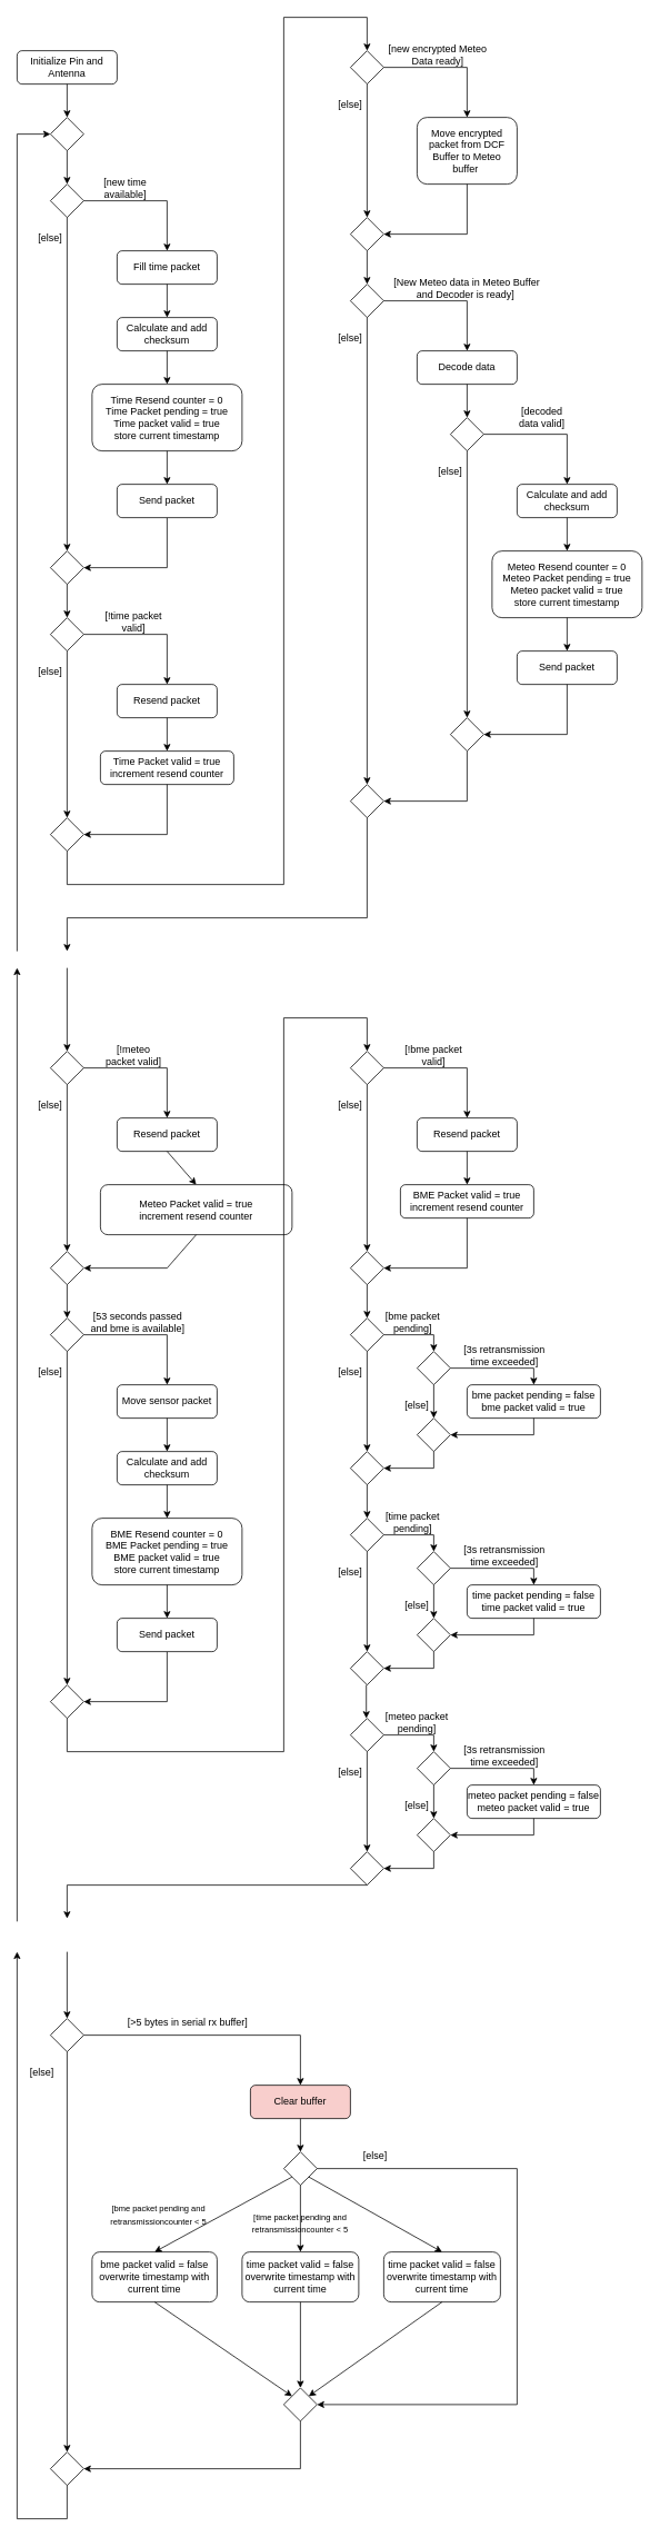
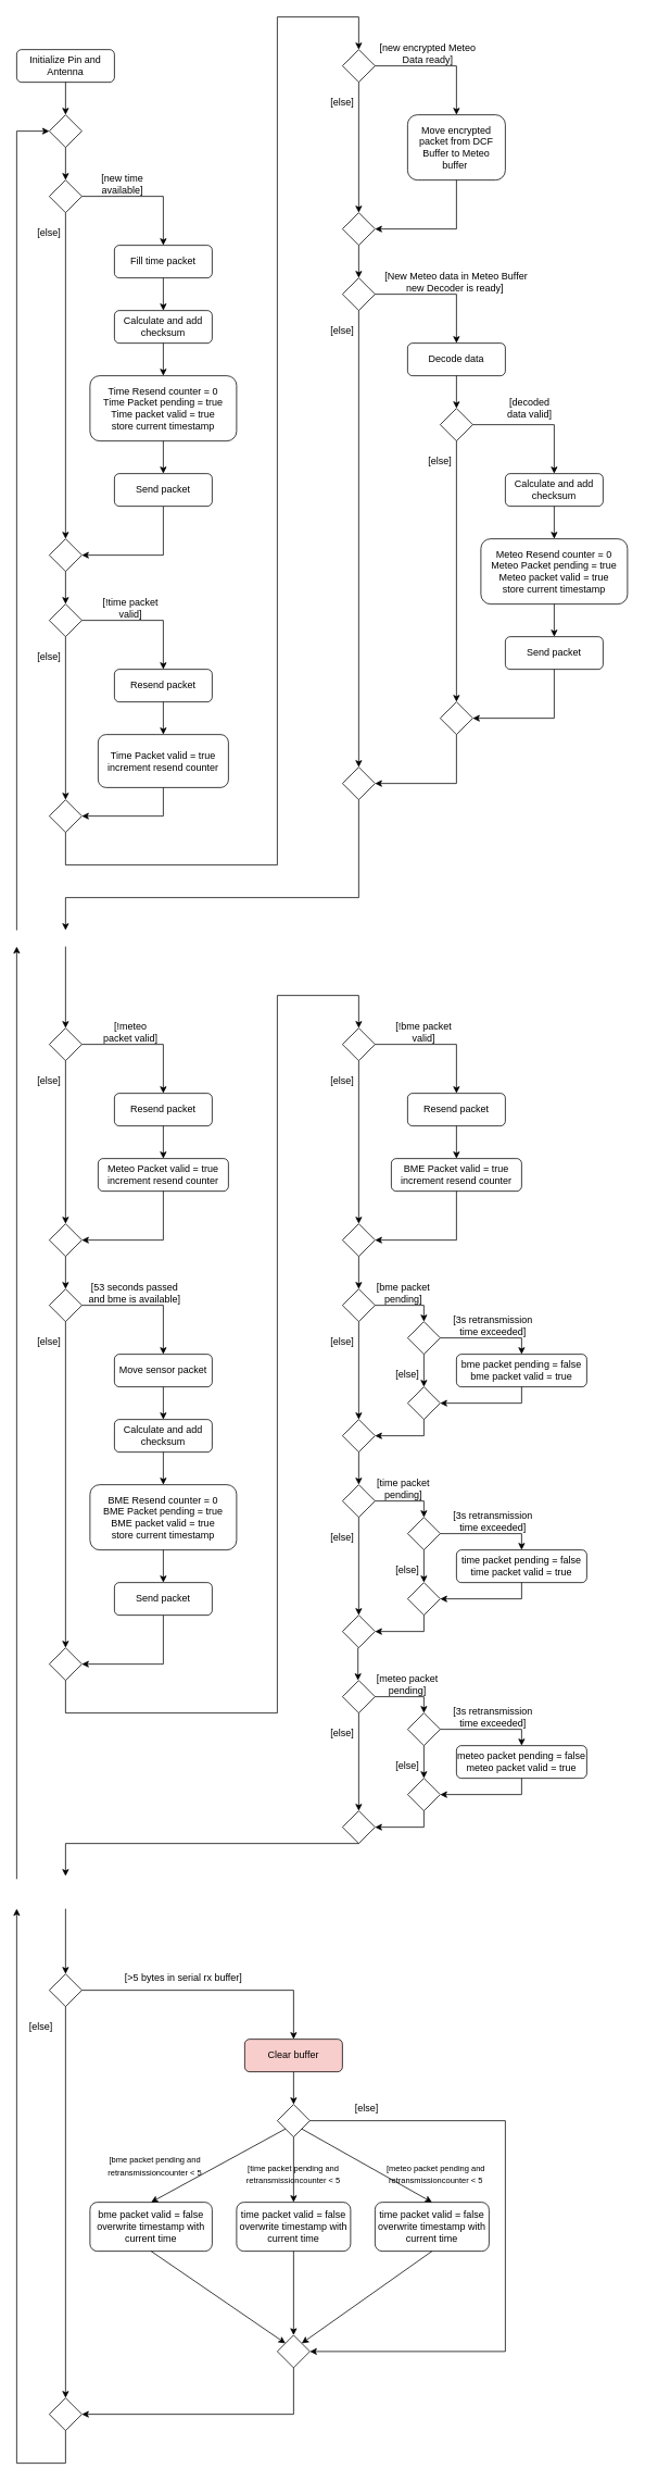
- <mxCell id="39" value="[New Meteo data in Meteo Buffer and Decoder is ready]&amp;nbsp;" style="text;html=1;strokeColor=none;fillColor=none;align=center;verticalAlign=middle;whiteSpace=wrap;rounded=0;" vertex="1" parent="1"><mxGeometry x="470" y="330" width="180" height="30" as="geometry" /></mxCell>
+ <mxCell id="39" value="[New Meteo data in Meteo Buffer new Decoder is ready]&amp;nbsp;" style="text;html=1;strokeColor=none;fillColor=none;align=center;verticalAlign=middle;whiteSpace=wrap;rounded=0;" vertex="1" parent="1"><mxGeometry x="470" y="330" width="180" height="30" as="geometry" /></mxCell>
- <mxCell id="22" value="Time Packet valid = true&lt;br&gt;increment resend counter" style="rounded=1;whiteSpace=wrap;html=1;" vertex="1" parent="1"><mxGeometry x="120" y="900" width="160" height="40" as="geometry" /></mxCell>
+ <mxCell id="22" value="Time Packet valid = true&lt;br&gt;increment resend counter" style="rounded=1;whiteSpace=wrap;html=1;" vertex="1" parent="1"><mxGeometry x="120" y="900" width="160" height="65" as="geometry" /></mxCell>
- <mxCell id="66" value="Meteo Packet valid = true&lt;br&gt;increment resend counter" style="rounded=1;whiteSpace=wrap;html=1;" vertex="1" parent="1"><mxGeometry x="120" y="1420" width="230" height="60" as="geometry" /></mxCell>
+ <mxCell id="66" value="Meteo Packet valid = true&lt;br&gt;increment resend counter" style="rounded=1;whiteSpace=wrap;html=1;" vertex="1" parent="1"><mxGeometry x="120" y="1420" width="160" height="40" as="geometry" /></mxCell>
+ <mxCell id="171" value="&lt;font style=&quot;font-size: 10px;&quot;&gt;[meteo packet pending and retransmissioncounter &amp;lt; 5&lt;/font&gt;" style="text;html=1;strokeColor=none;fillColor=none;align=center;verticalAlign=middle;whiteSpace=wrap;rounded=0;" vertex="1" parent="1"><mxGeometry x="455" y="2650" width="160" height="30" as="geometry" /></mxCell>
